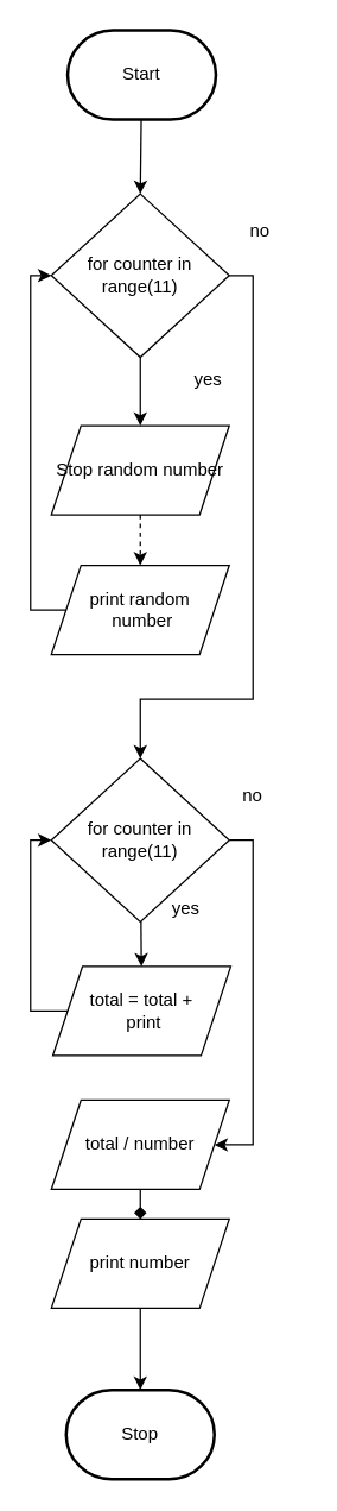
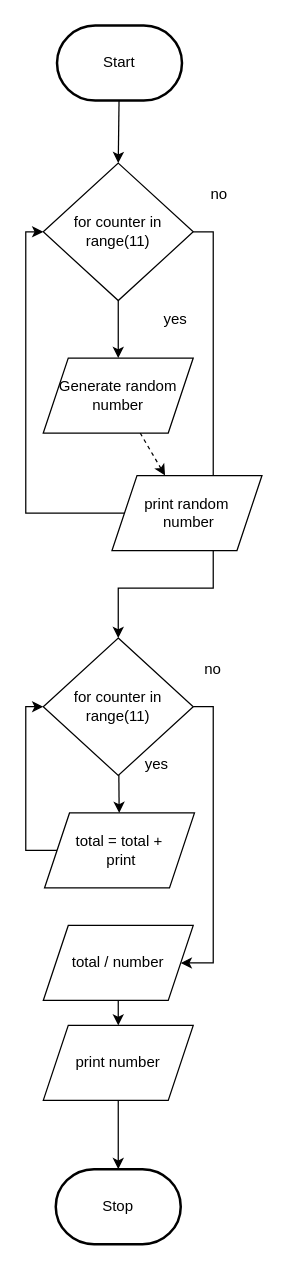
- <mxCell id="10" value="Stop random number" style="shape=parallelogram;perimeter=parallelogramPerimeter;whiteSpace=wrap;html=1;fixedSize=1;" vertex="1" parent="1"><mxGeometry x="34" y="286" width="120" height="60" as="geometry" /></mxCell>
+ <mxCell id="10" value="Generate random number" style="shape=parallelogram;perimeter=parallelogramPerimeter;whiteSpace=wrap;html=1;fixedSize=1;" vertex="1" parent="1"><mxGeometry x="34" y="286" width="120" height="60" as="geometry" /></mxCell>
- <mxCell id="24" value="print random&lt;br&gt;&amp;nbsp;number" style="shape=parallelogram;perimeter=parallelogramPerimeter;whiteSpace=wrap;html=1;fixedSize=1;" vertex="1" parent="1"><mxGeometry x="34" y="380" width="120" height="60" as="geometry" /></mxCell>
+ <mxCell id="24" value="print random&lt;br&gt;&amp;nbsp;number" style="shape=parallelogram;perimeter=parallelogramPerimeter;whiteSpace=wrap;html=1;fixedSize=1;" vertex="1" parent="1"><mxGeometry x="89" y="380" width="120" height="60" as="geometry" /></mxCell>
- <mxCell id="18" value="" style="edgeStyle=none;rounded=0;html=1;endArrow=diamond;" edge="1" parent="1" source="19" target="21"><mxGeometry relative="1" as="geometry" /></mxCell>
+ <mxCell id="18" value="" style="edgeStyle=none;rounded=0;html=1;" edge="1" parent="1" source="19" target="21"><mxGeometry relative="1" as="geometry" /></mxCell>
